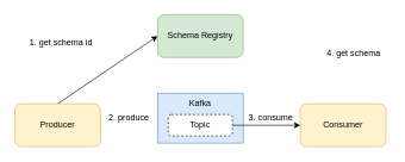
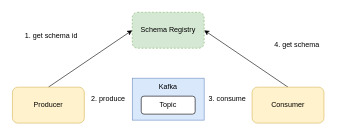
- <mxCell id="4" value="Schema Registry" style="rounded=1;whiteSpace=wrap;html=1;fillColor=#d5e8d4;strokeColor=#82b366;" vertex="1" parent="1"><mxGeometry x="220" y="20" width="120" height="60" as="geometry" /></mxCell>
+ <mxCell id="4" value="Schema Registry" style="rounded=1;whiteSpace=wrap;html=1;fillColor=#d5e8d4;strokeColor=#82b366;dashed=1;" vertex="1" parent="1"><mxGeometry x="220" y="20" width="120" height="60" as="geometry" /></mxCell>
+ <mxCell id="3" style="rounded=0;orthogonalLoop=1;jettySize=auto;html=1;exitX=1;exitY=0.5;exitDx=0;exitDy=0;entryX=0.5;entryY=0;entryDx=0;entryDy=0;startArrow=classic;startFill=1;endArrow=none;endFill=0;" edge="1" parent="1" source="4" target="7"><mxGeometry relative="1" as="geometry" /></mxCell>
- <mxCell id="9" value="Topic" style="rounded=1;whiteSpace=wrap;html=1;dashed=1;" vertex="1" parent="1"><mxGeometry x="235" y="160" width="90" height="30" as="geometry" /></mxCell>
+ <mxCell id="9" value="Topic" style="rounded=1;whiteSpace=wrap;html=1;" vertex="1" parent="1"><mxGeometry x="235" y="160" width="90" height="30" as="geometry" /></mxCell>
- <mxCell id="8" style="edgeStyle=orthogonalEdgeStyle;rounded=0;orthogonalLoop=1;jettySize=auto;html=1;" edge="1" parent="1" source="9" target="7"><mxGeometry relative="1" as="geometry" /></mxCell>
